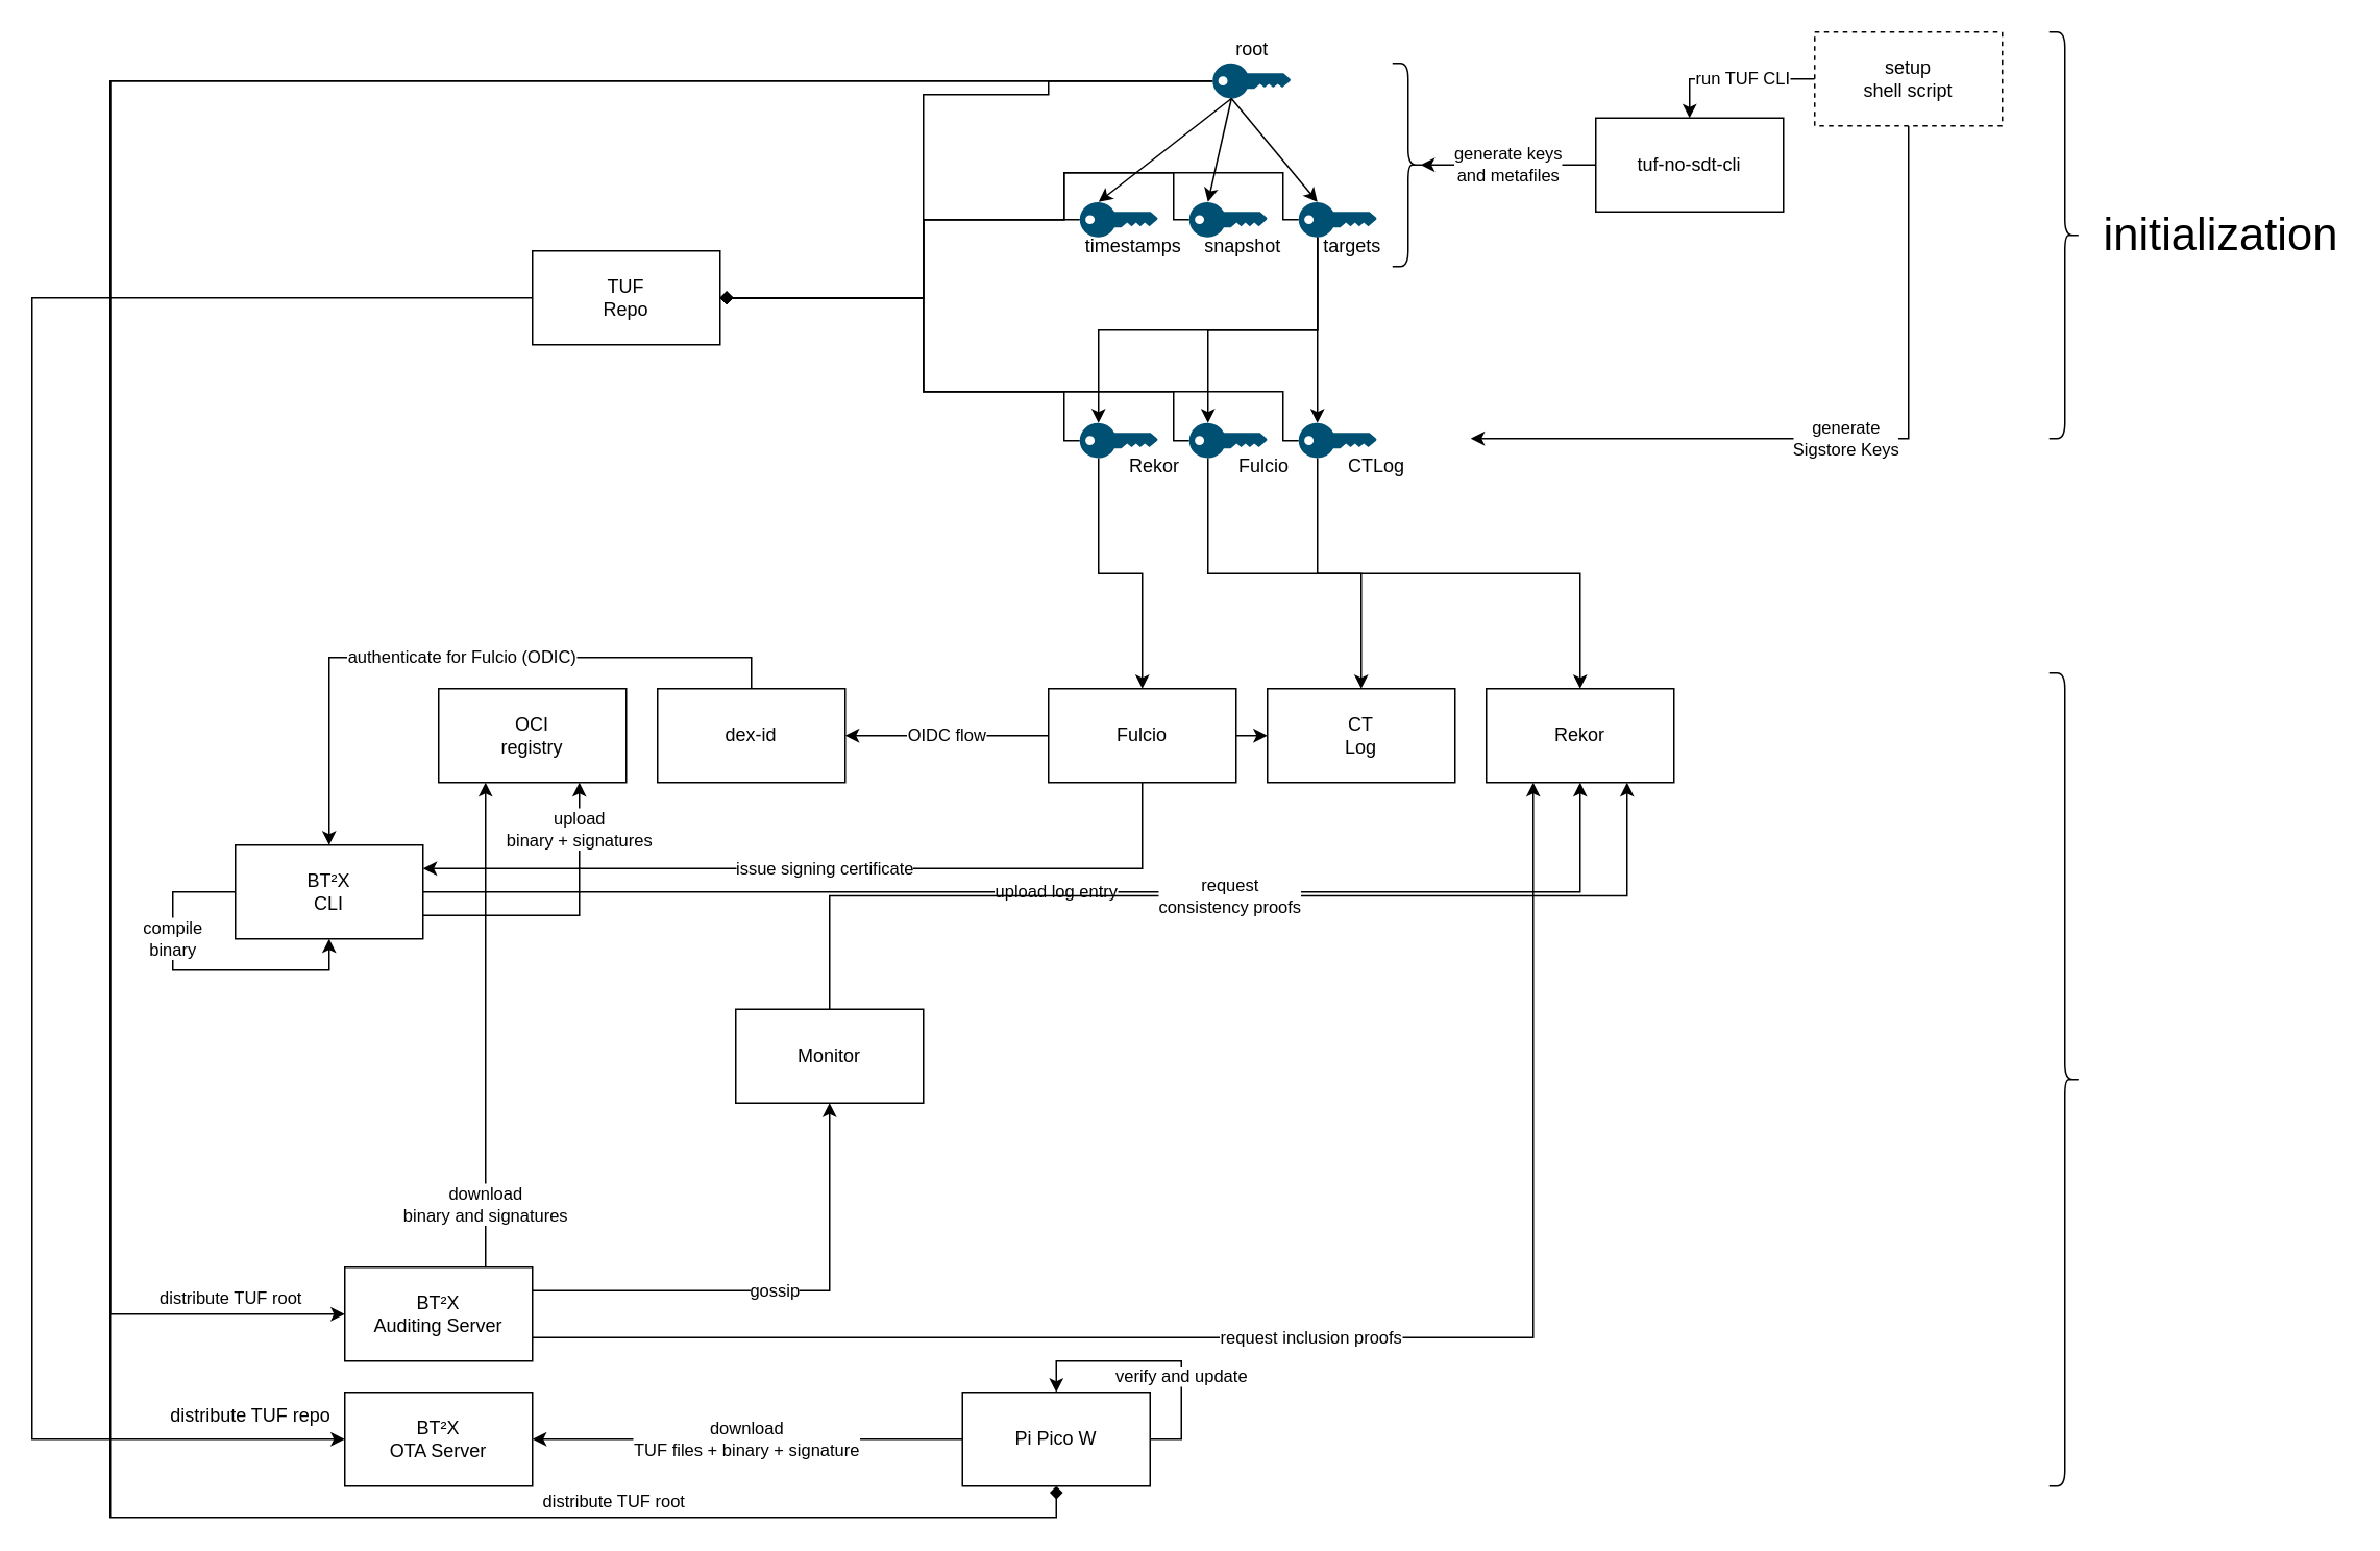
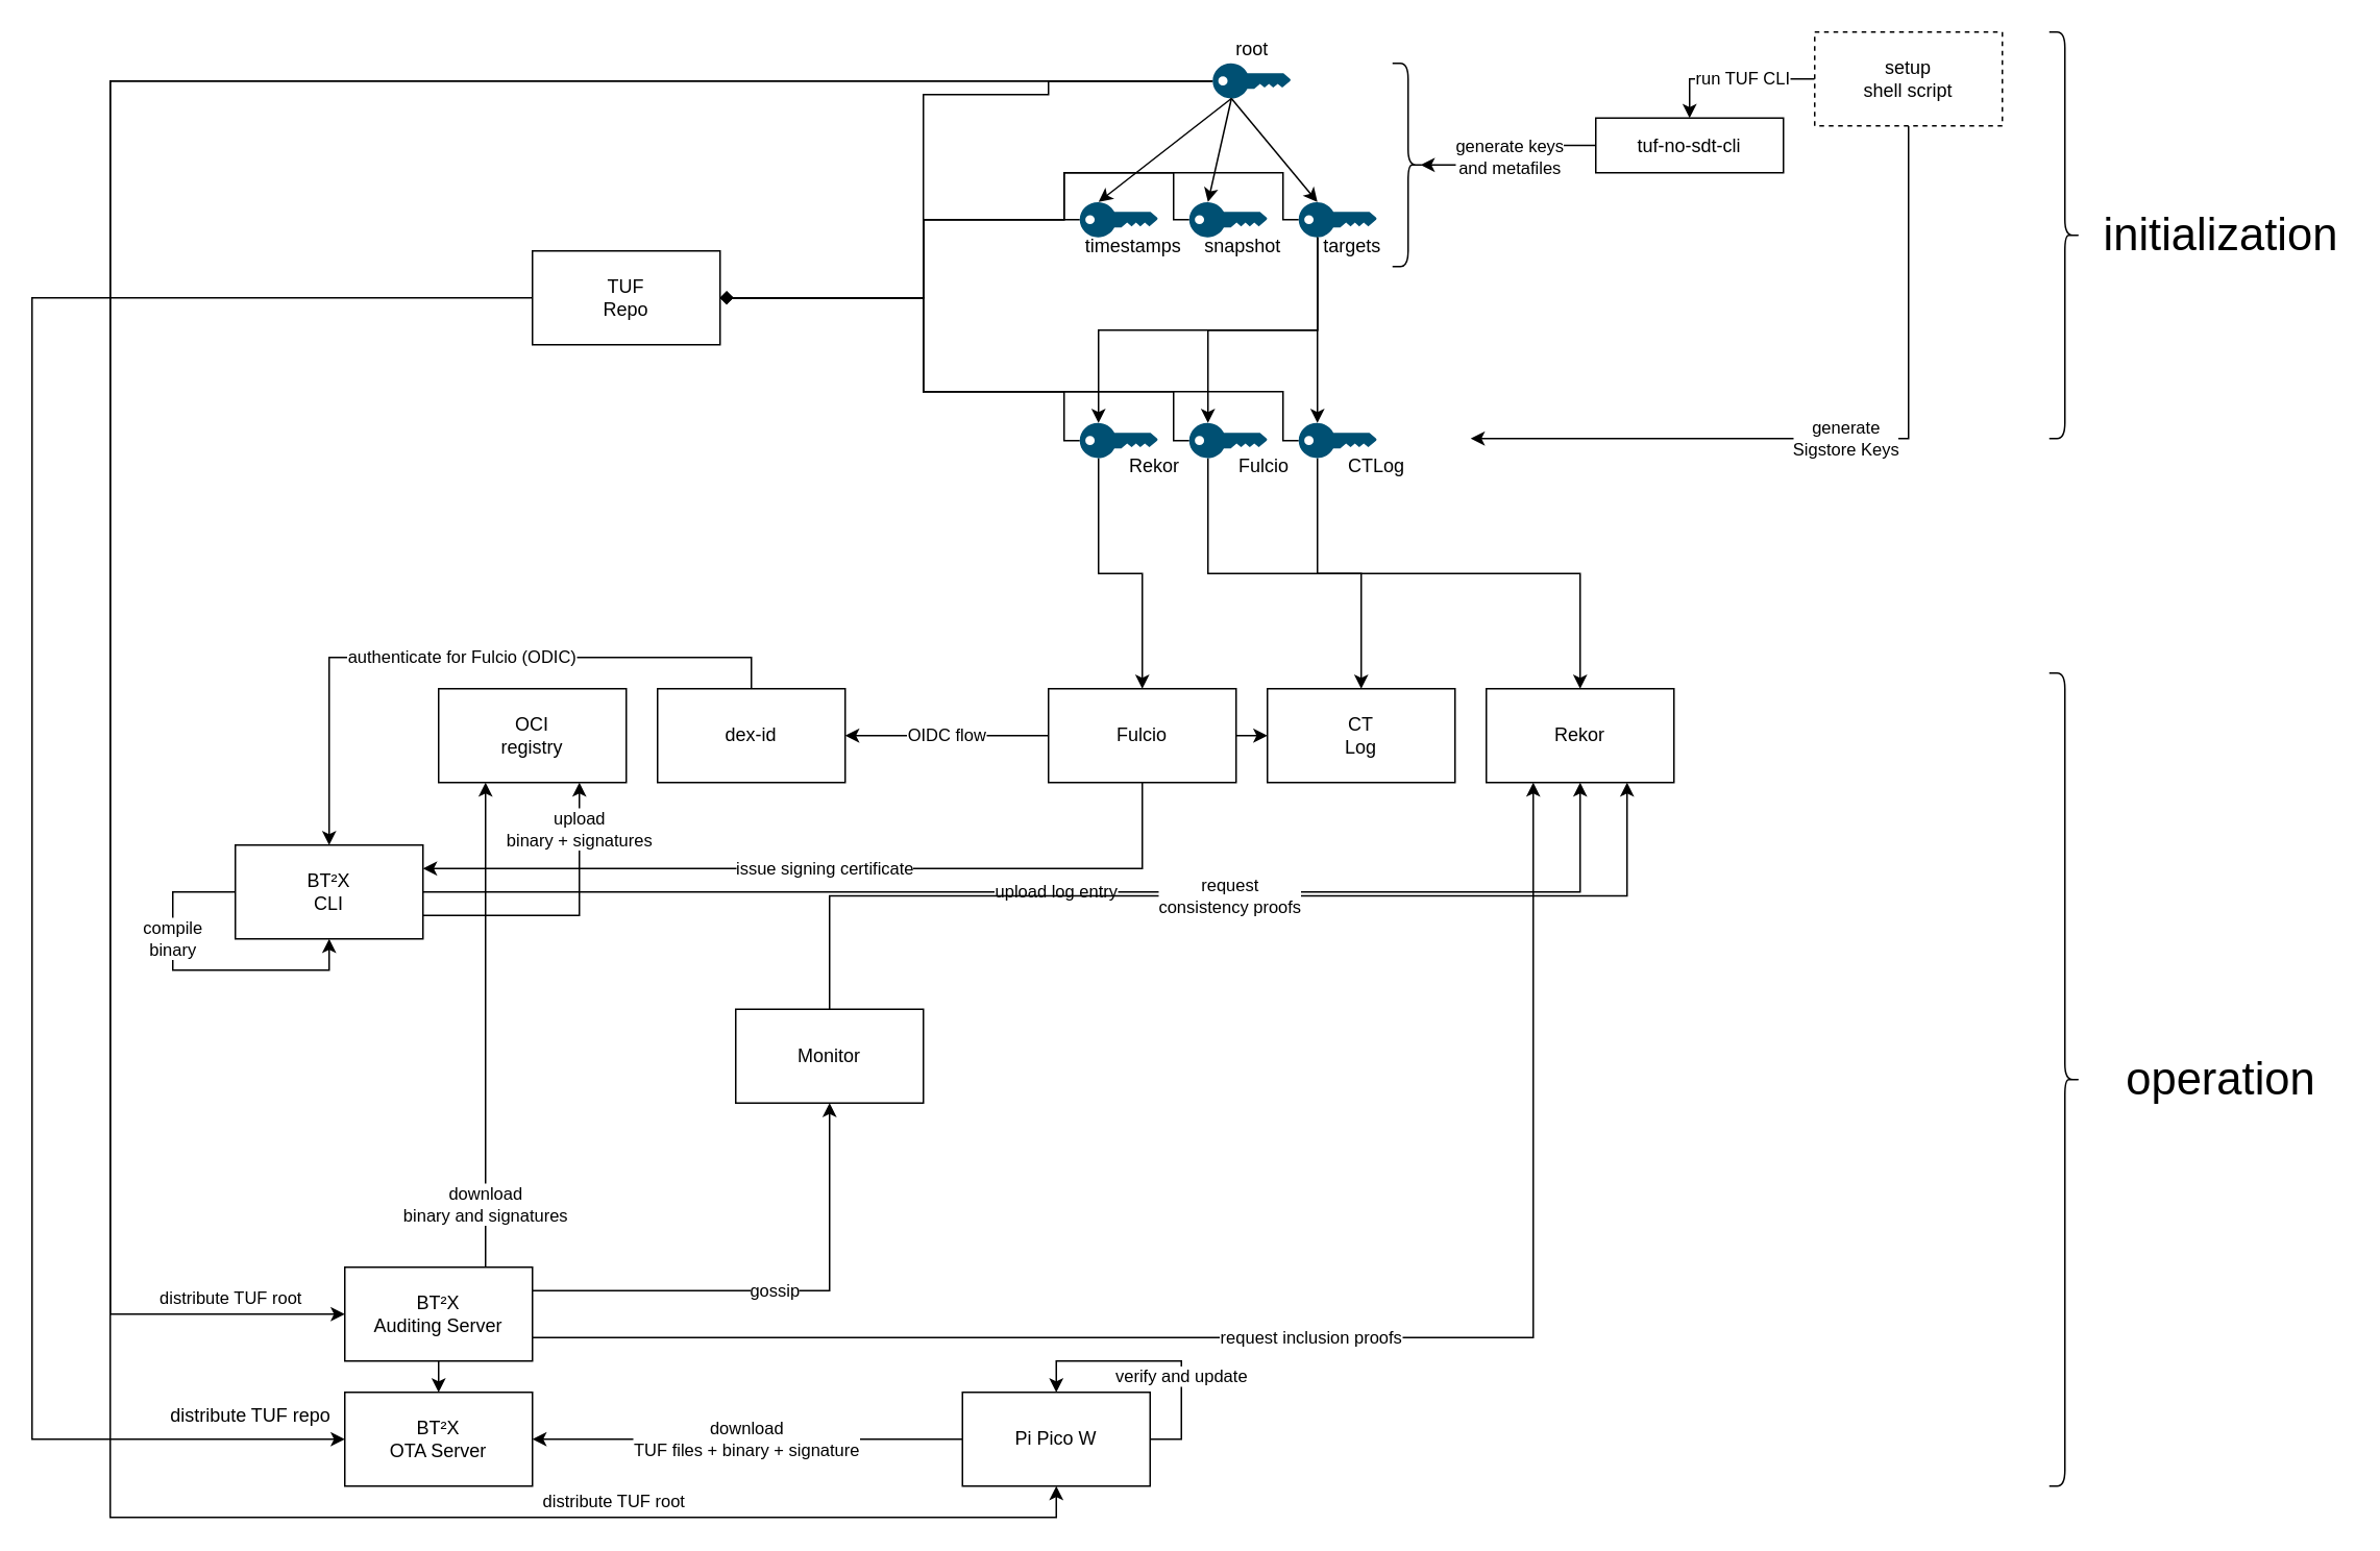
- <mxCell id="8" value="tuf-no-sdt-cli" style="rounded=0;whiteSpace=wrap;html=1;" vertex="1" parent="1"><mxGeometry x="1020" y="75" width="120" height="60" as="geometry" /></mxCell>
+ <mxCell id="8" value="tuf-no-sdt-cli" style="rounded=0;whiteSpace=wrap;html=1;" vertex="1" parent="1"><mxGeometry x="1020" y="75" width="120" height="35" as="geometry" /></mxCell>
+ <mxCell id="59" value="operation" style="text;html=1;align=center;verticalAlign=middle;whiteSpace=wrap;rounded=0;fontSize=29;" vertex="1" parent="1"><mxGeometry x="1340" y="675" width="160" height="30" as="geometry" /></mxCell>
+ <mxCell id="41" style="edgeStyle=orthogonalEdgeStyle;rounded=0;orthogonalLoop=1;jettySize=auto;html=1;exitX=0.5;exitY=1;exitDx=0;exitDy=0;entryX=0.5;entryY=0;entryDx=0;entryDy=0;" edge="1" parent="1" source="44" target="45"><mxGeometry relative="1" as="geometry" /></mxCell>
- <mxCell id="11" value="distribute TUF root" style="edgeStyle=orthogonalEdgeStyle;rounded=0;orthogonalLoop=1;jettySize=auto;html=1;exitX=0;exitY=0.5;exitDx=0;exitDy=0;exitPerimeter=0;entryX=0.5;entryY=1;entryDx=0;entryDy=0;endArrow=diamond;" edge="1" parent="1" source="12" target="49"><mxGeometry x="0.731" y="10" relative="1" as="geometry"><Array as="points"><mxPoint x="70" y="51" /><mxPoint x="70" y="970" /><mxPoint x="675" y="970" /></Array><mxPoint as="offset" /></mxGeometry></mxCell>
+ <mxCell id="11" value="distribute TUF root" style="edgeStyle=orthogonalEdgeStyle;rounded=0;orthogonalLoop=1;jettySize=auto;html=1;exitX=0;exitY=0.5;exitDx=0;exitDy=0;exitPerimeter=0;entryX=0.5;entryY=1;entryDx=0;entryDy=0;" edge="1" parent="1" source="12" target="49"><mxGeometry x="0.731" y="10" relative="1" as="geometry"><Array as="points"><mxPoint x="70" y="51" /><mxPoint x="70" y="970" /><mxPoint x="675" y="970" /></Array><mxPoint as="offset" /></mxGeometry></mxCell>
